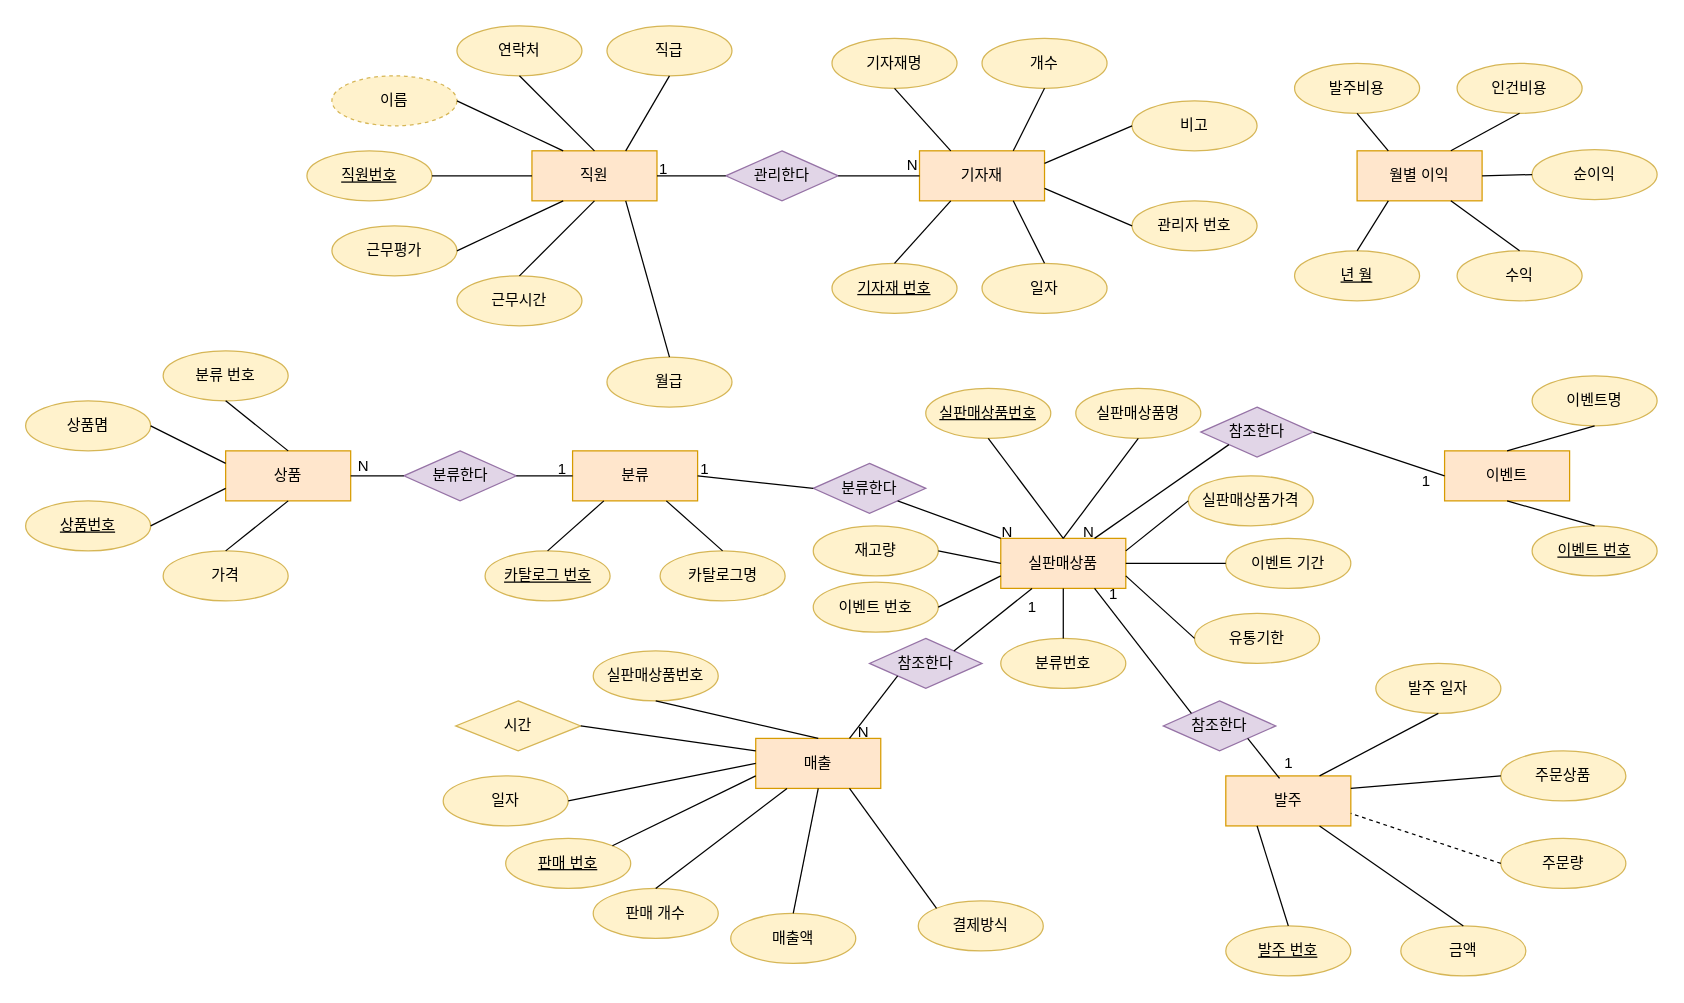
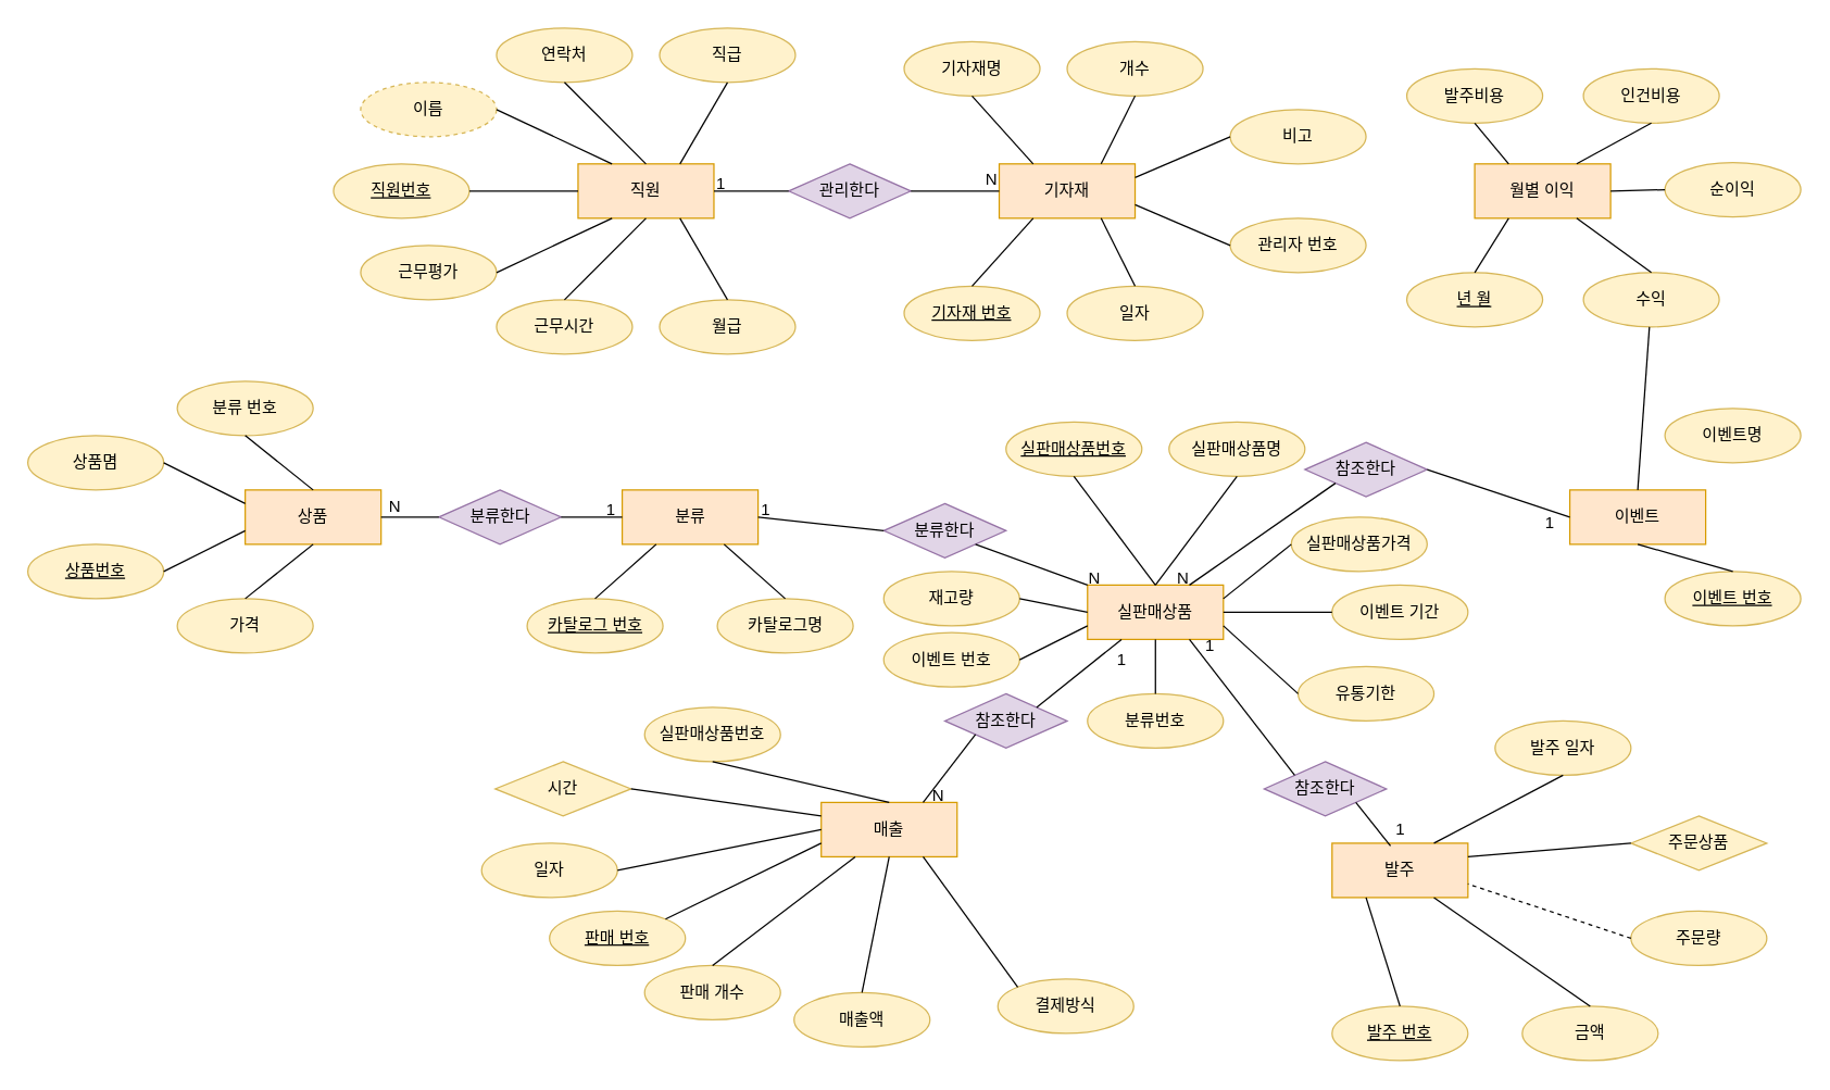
- <mxCell id="16" value="월급" style="ellipse;whiteSpace=wrap;html=1;align=center;fillColor=#fff2cc;strokeColor=#d6b656;" vertex="1" parent="1"><mxGeometry x="485" y="285" width="100" height="40" as="geometry" /></mxCell>
+ <mxCell id="16" value="월급" style="ellipse;whiteSpace=wrap;html=1;align=center;fillColor=#fff2cc;strokeColor=#d6b656;" vertex="1" parent="1"><mxGeometry x="485" y="220" width="100" height="40" as="geometry" /></mxCell>
- <mxCell id="79" value="" style="endArrow=none;html=1;rounded=0;entryX=0.5;entryY=1;entryDx=0;entryDy=0;exitX=0.5;exitY=0;exitDx=0;exitDy=0;" edge="1" parent="1" source="8" target="66"><mxGeometry width="50" height="50" relative="1" as="geometry"><mxPoint x="1332" y="430" as="sourcePoint" /><mxPoint x="1405" y="460" as="targetPoint" /></mxGeometry></mxCell>
+ <mxCell id="79" value="" style="endArrow=none;html=1;rounded=0;exitX=0.5;exitY=0;exitDx=0;exitDy=0;" edge="1" parent="1" source="8" target="39"><mxGeometry width="50" height="50" relative="1" as="geometry"><mxPoint x="1332" y="430" as="sourcePoint" /><mxPoint x="1405" y="460" as="targetPoint" /></mxGeometry></mxCell>
- <mxCell id="80" value="주문상품" style="ellipse;whiteSpace=wrap;html=1;align=center;fillColor=#fff2cc;strokeColor=#d6b656;" vertex="1" parent="1"><mxGeometry x="1200" y="600" width="100" height="40" as="geometry" /></mxCell>
+ <mxCell id="80" value="주문상품" style="rhombus;whiteSpace=wrap;html=1;align=center;fillColor=#fff2cc;strokeColor=#d6b656;" vertex="1" parent="1"><mxGeometry x="1200" y="600" width="100" height="40" as="geometry" /></mxCell>
